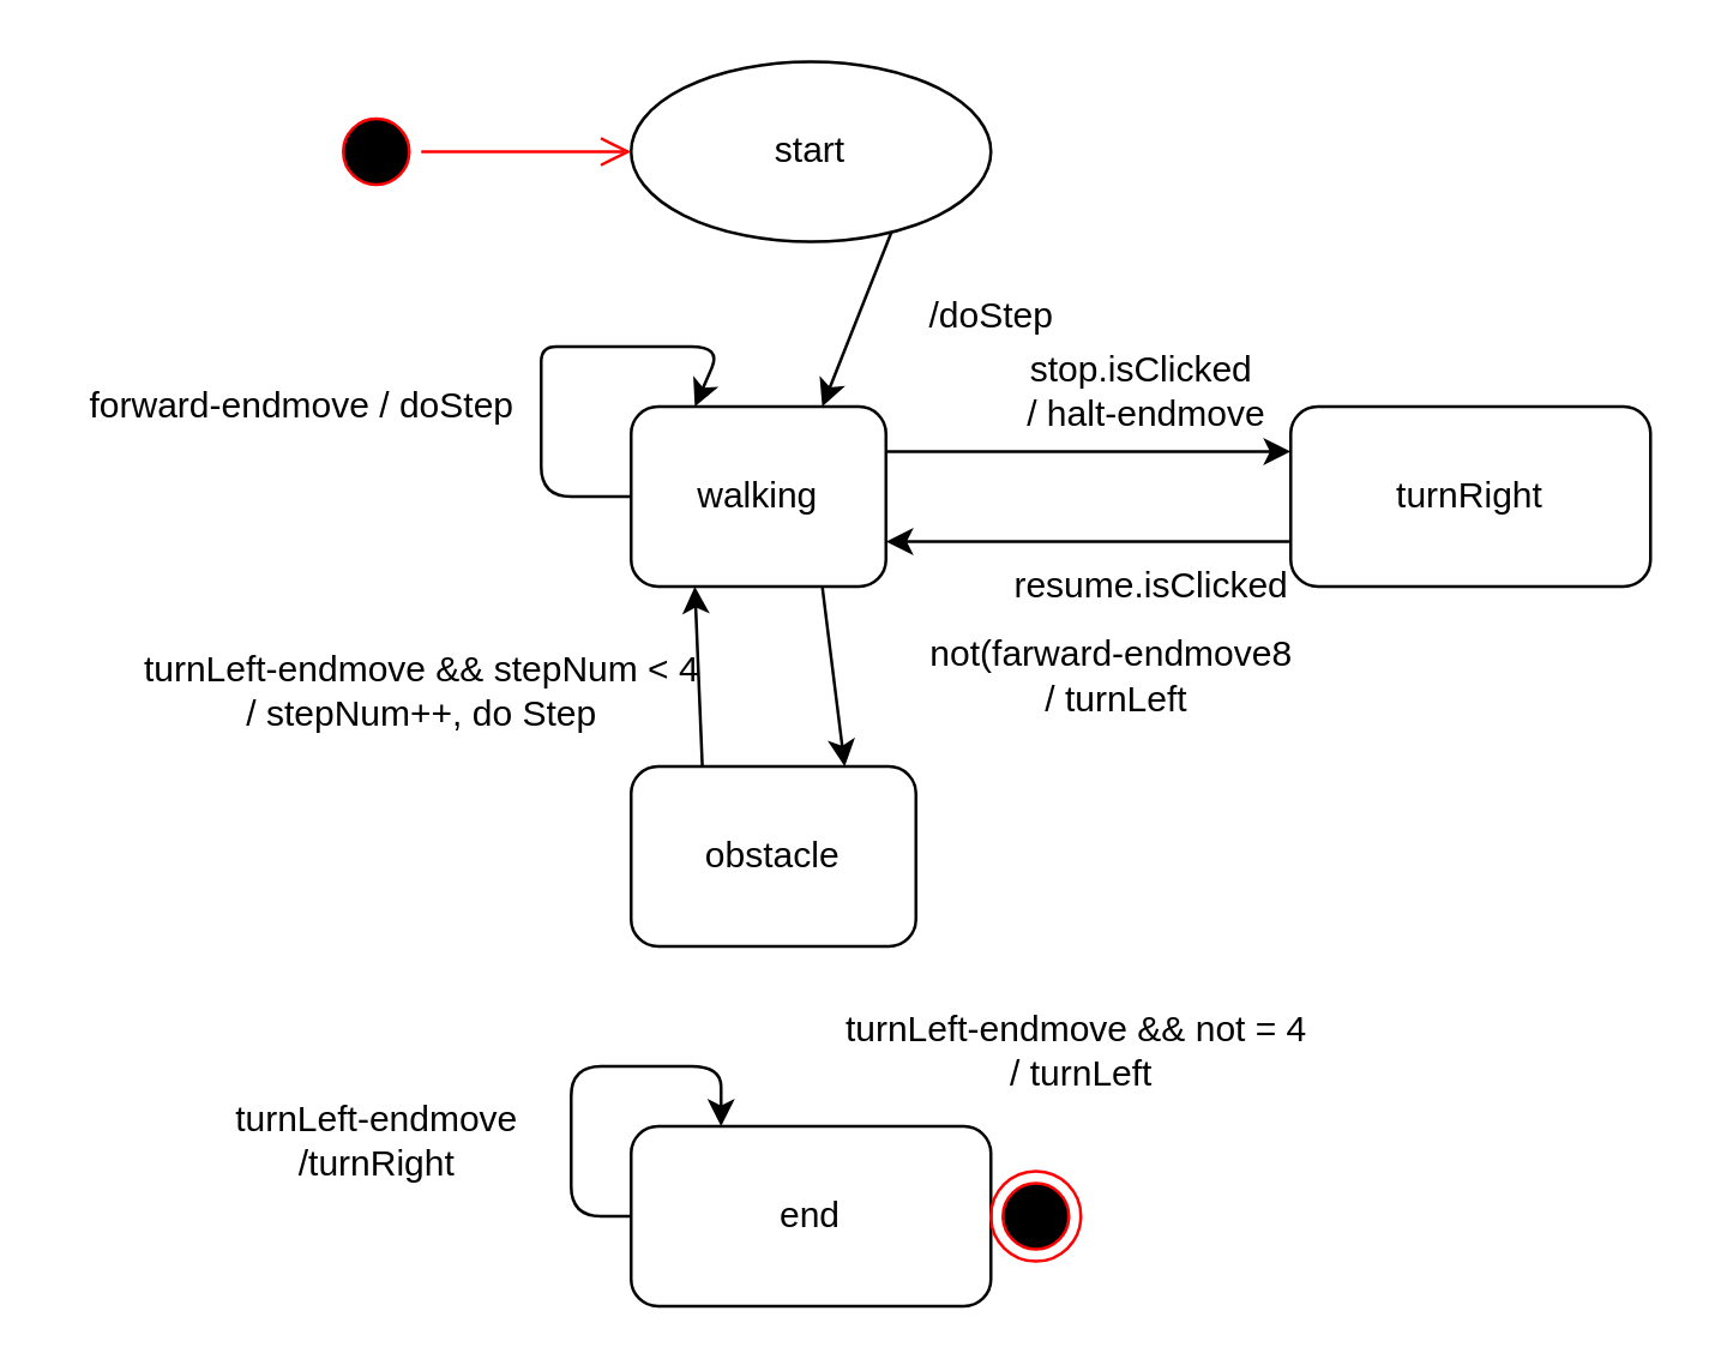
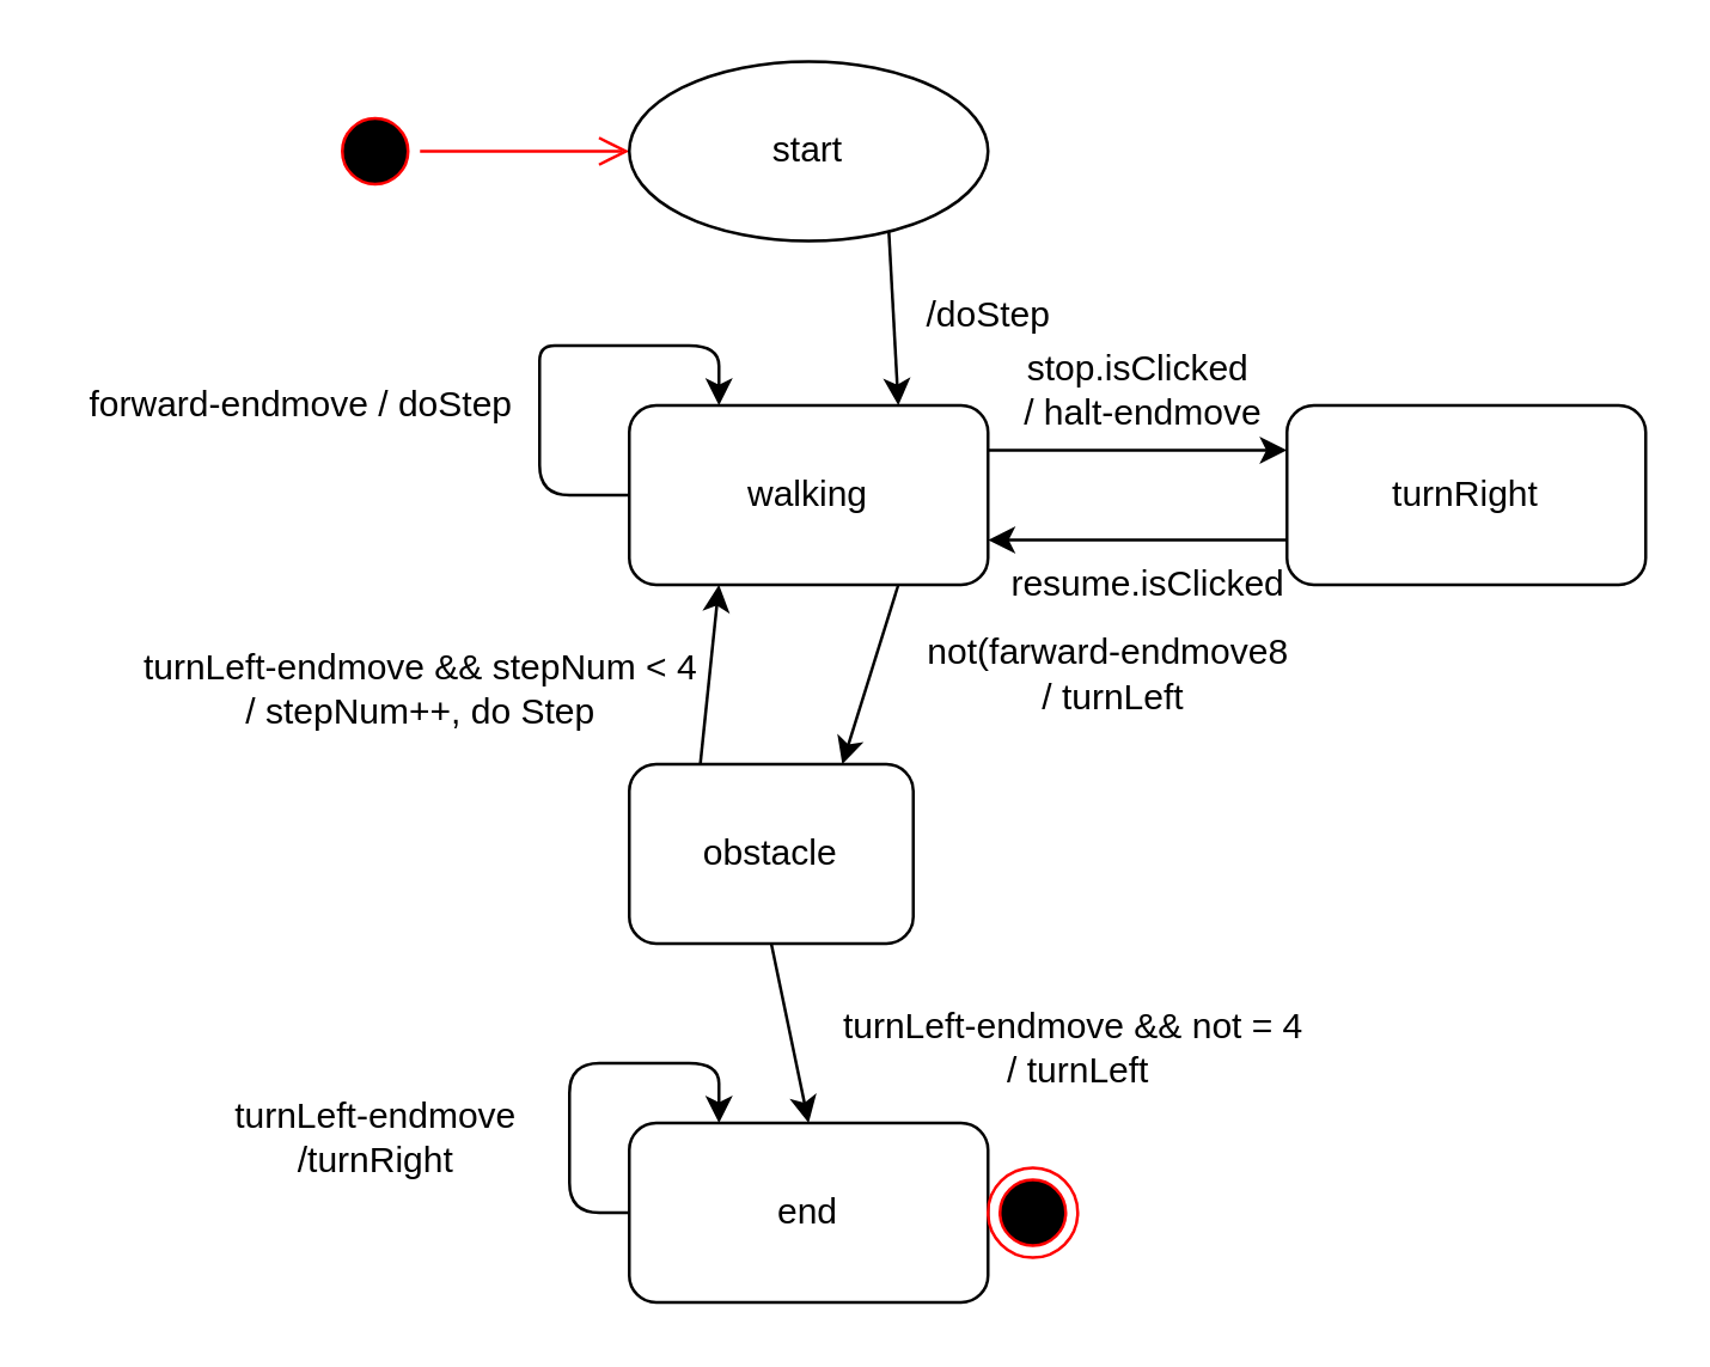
- <mxCell id="5" value="walking" style="rounded=1;whiteSpace=wrap;html=1;" vertex="1" parent="1"><mxGeometry x="210" y="135" width="85" height="60" as="geometry" /></mxCell>
+ <mxCell id="5" value="walking" style="rounded=1;whiteSpace=wrap;html=1;" vertex="1" parent="1"><mxGeometry x="210" y="135" width="120" height="60" as="geometry" /></mxCell>
+ <mxCell id="16" value="" style="endArrow=classic;html=1;exitX=0.5;exitY=1;exitDx=0;exitDy=0;entryX=0.5;entryY=0;entryDx=0;entryDy=0;" edge="1" parent="1" source="6" target="7"><mxGeometry width="50" height="50" relative="1" as="geometry"><mxPoint x="90" y="435" as="sourcePoint" /><mxPoint x="140" y="385" as="targetPoint" /></mxGeometry></mxCell>
